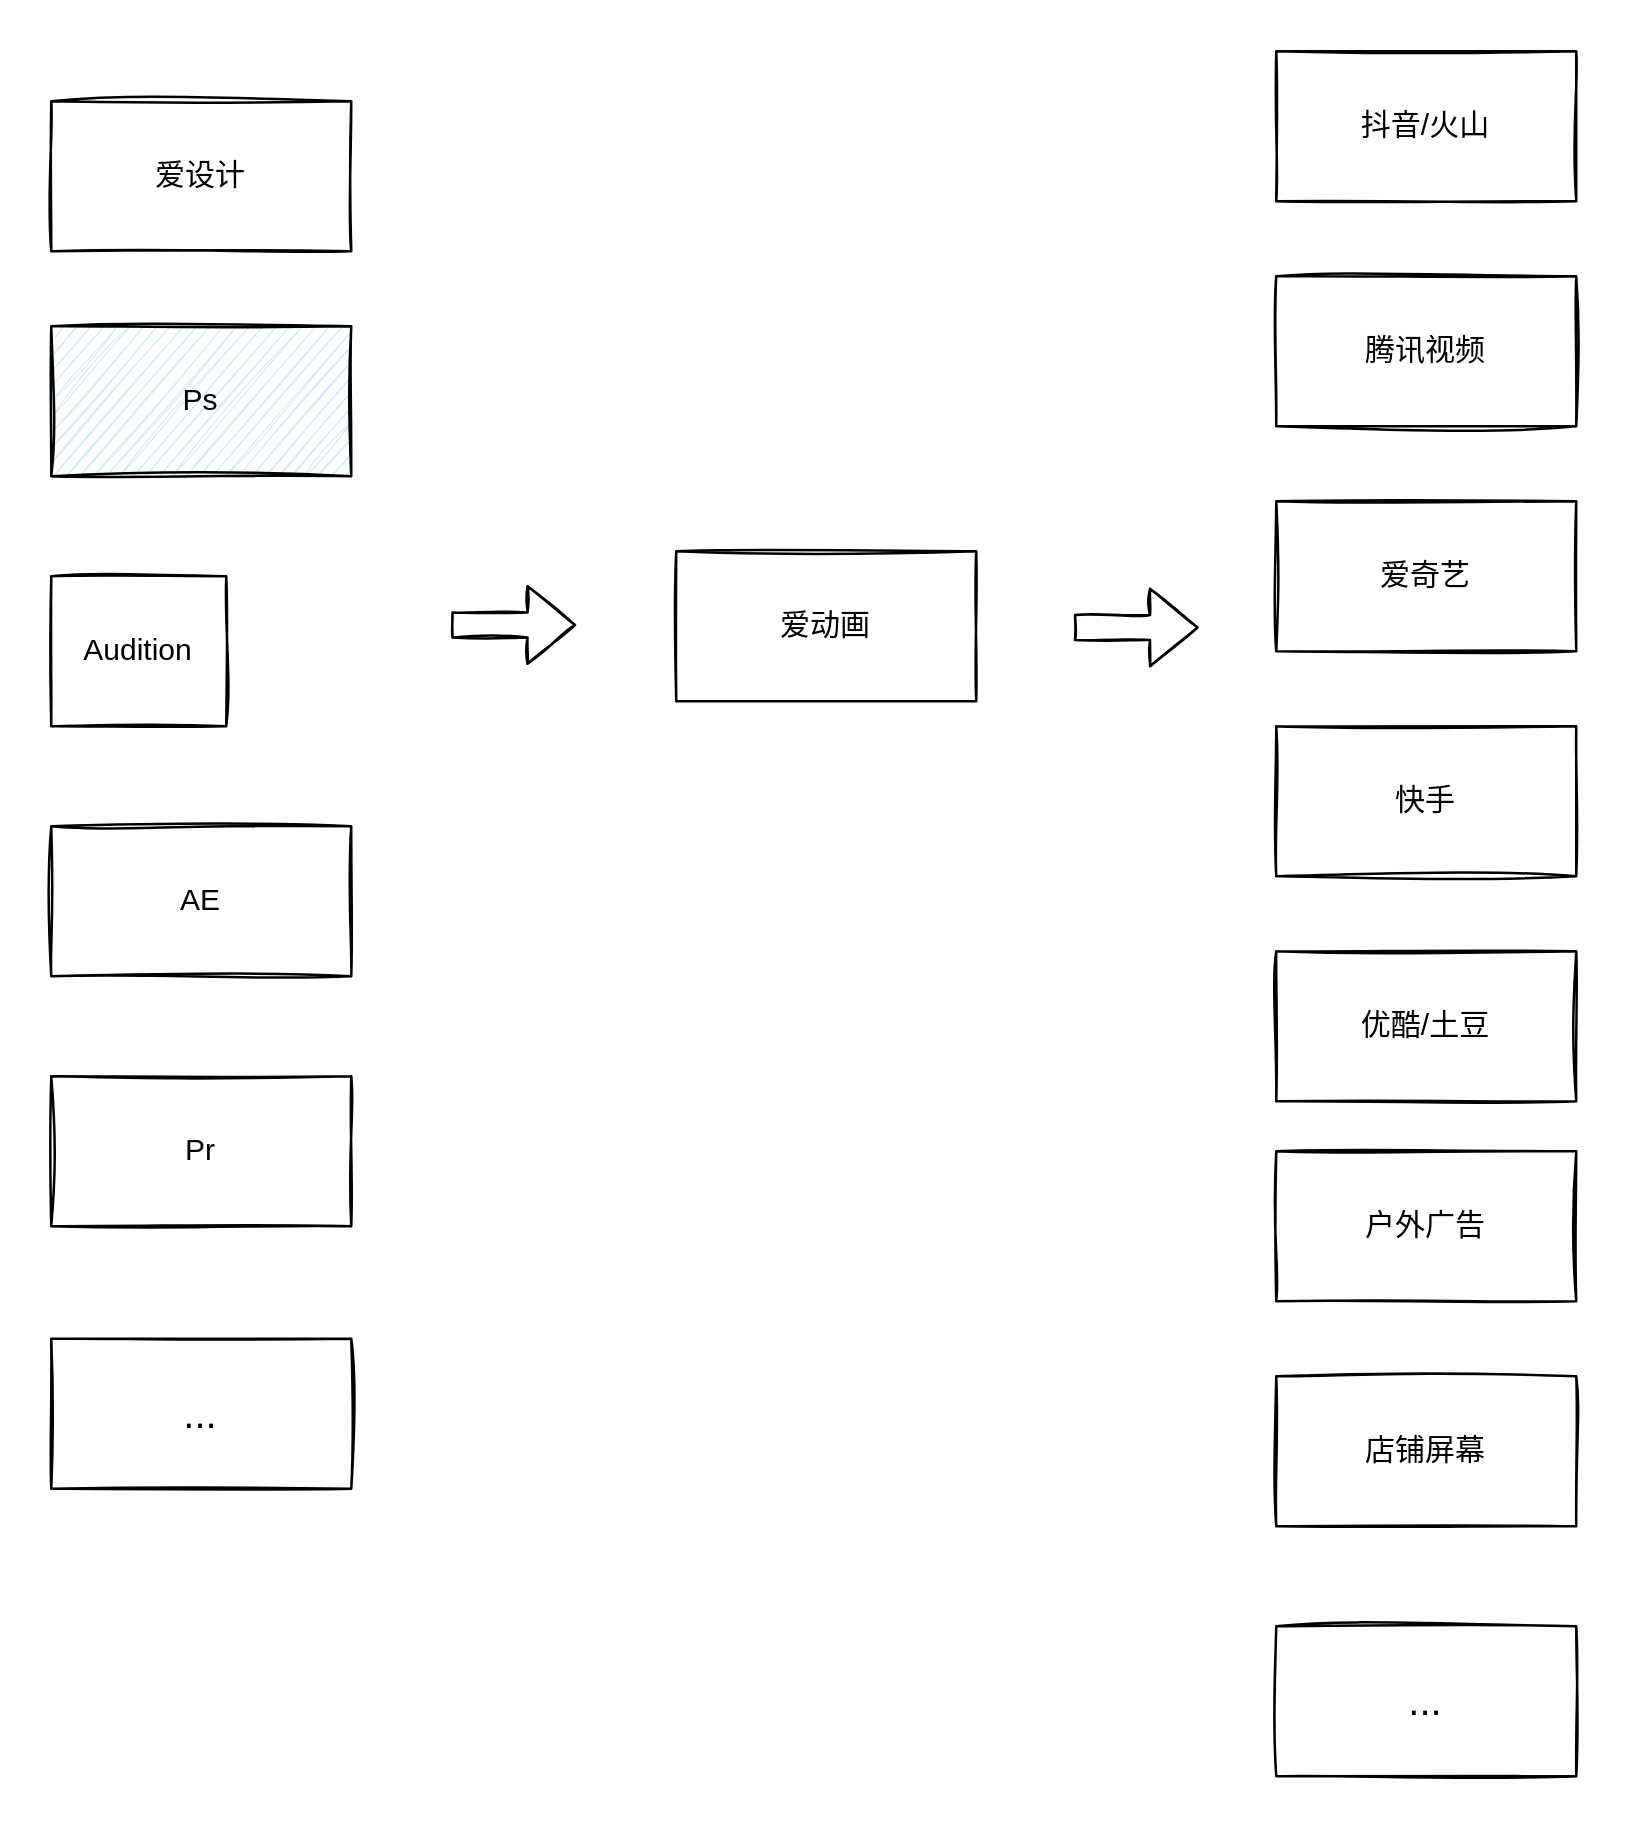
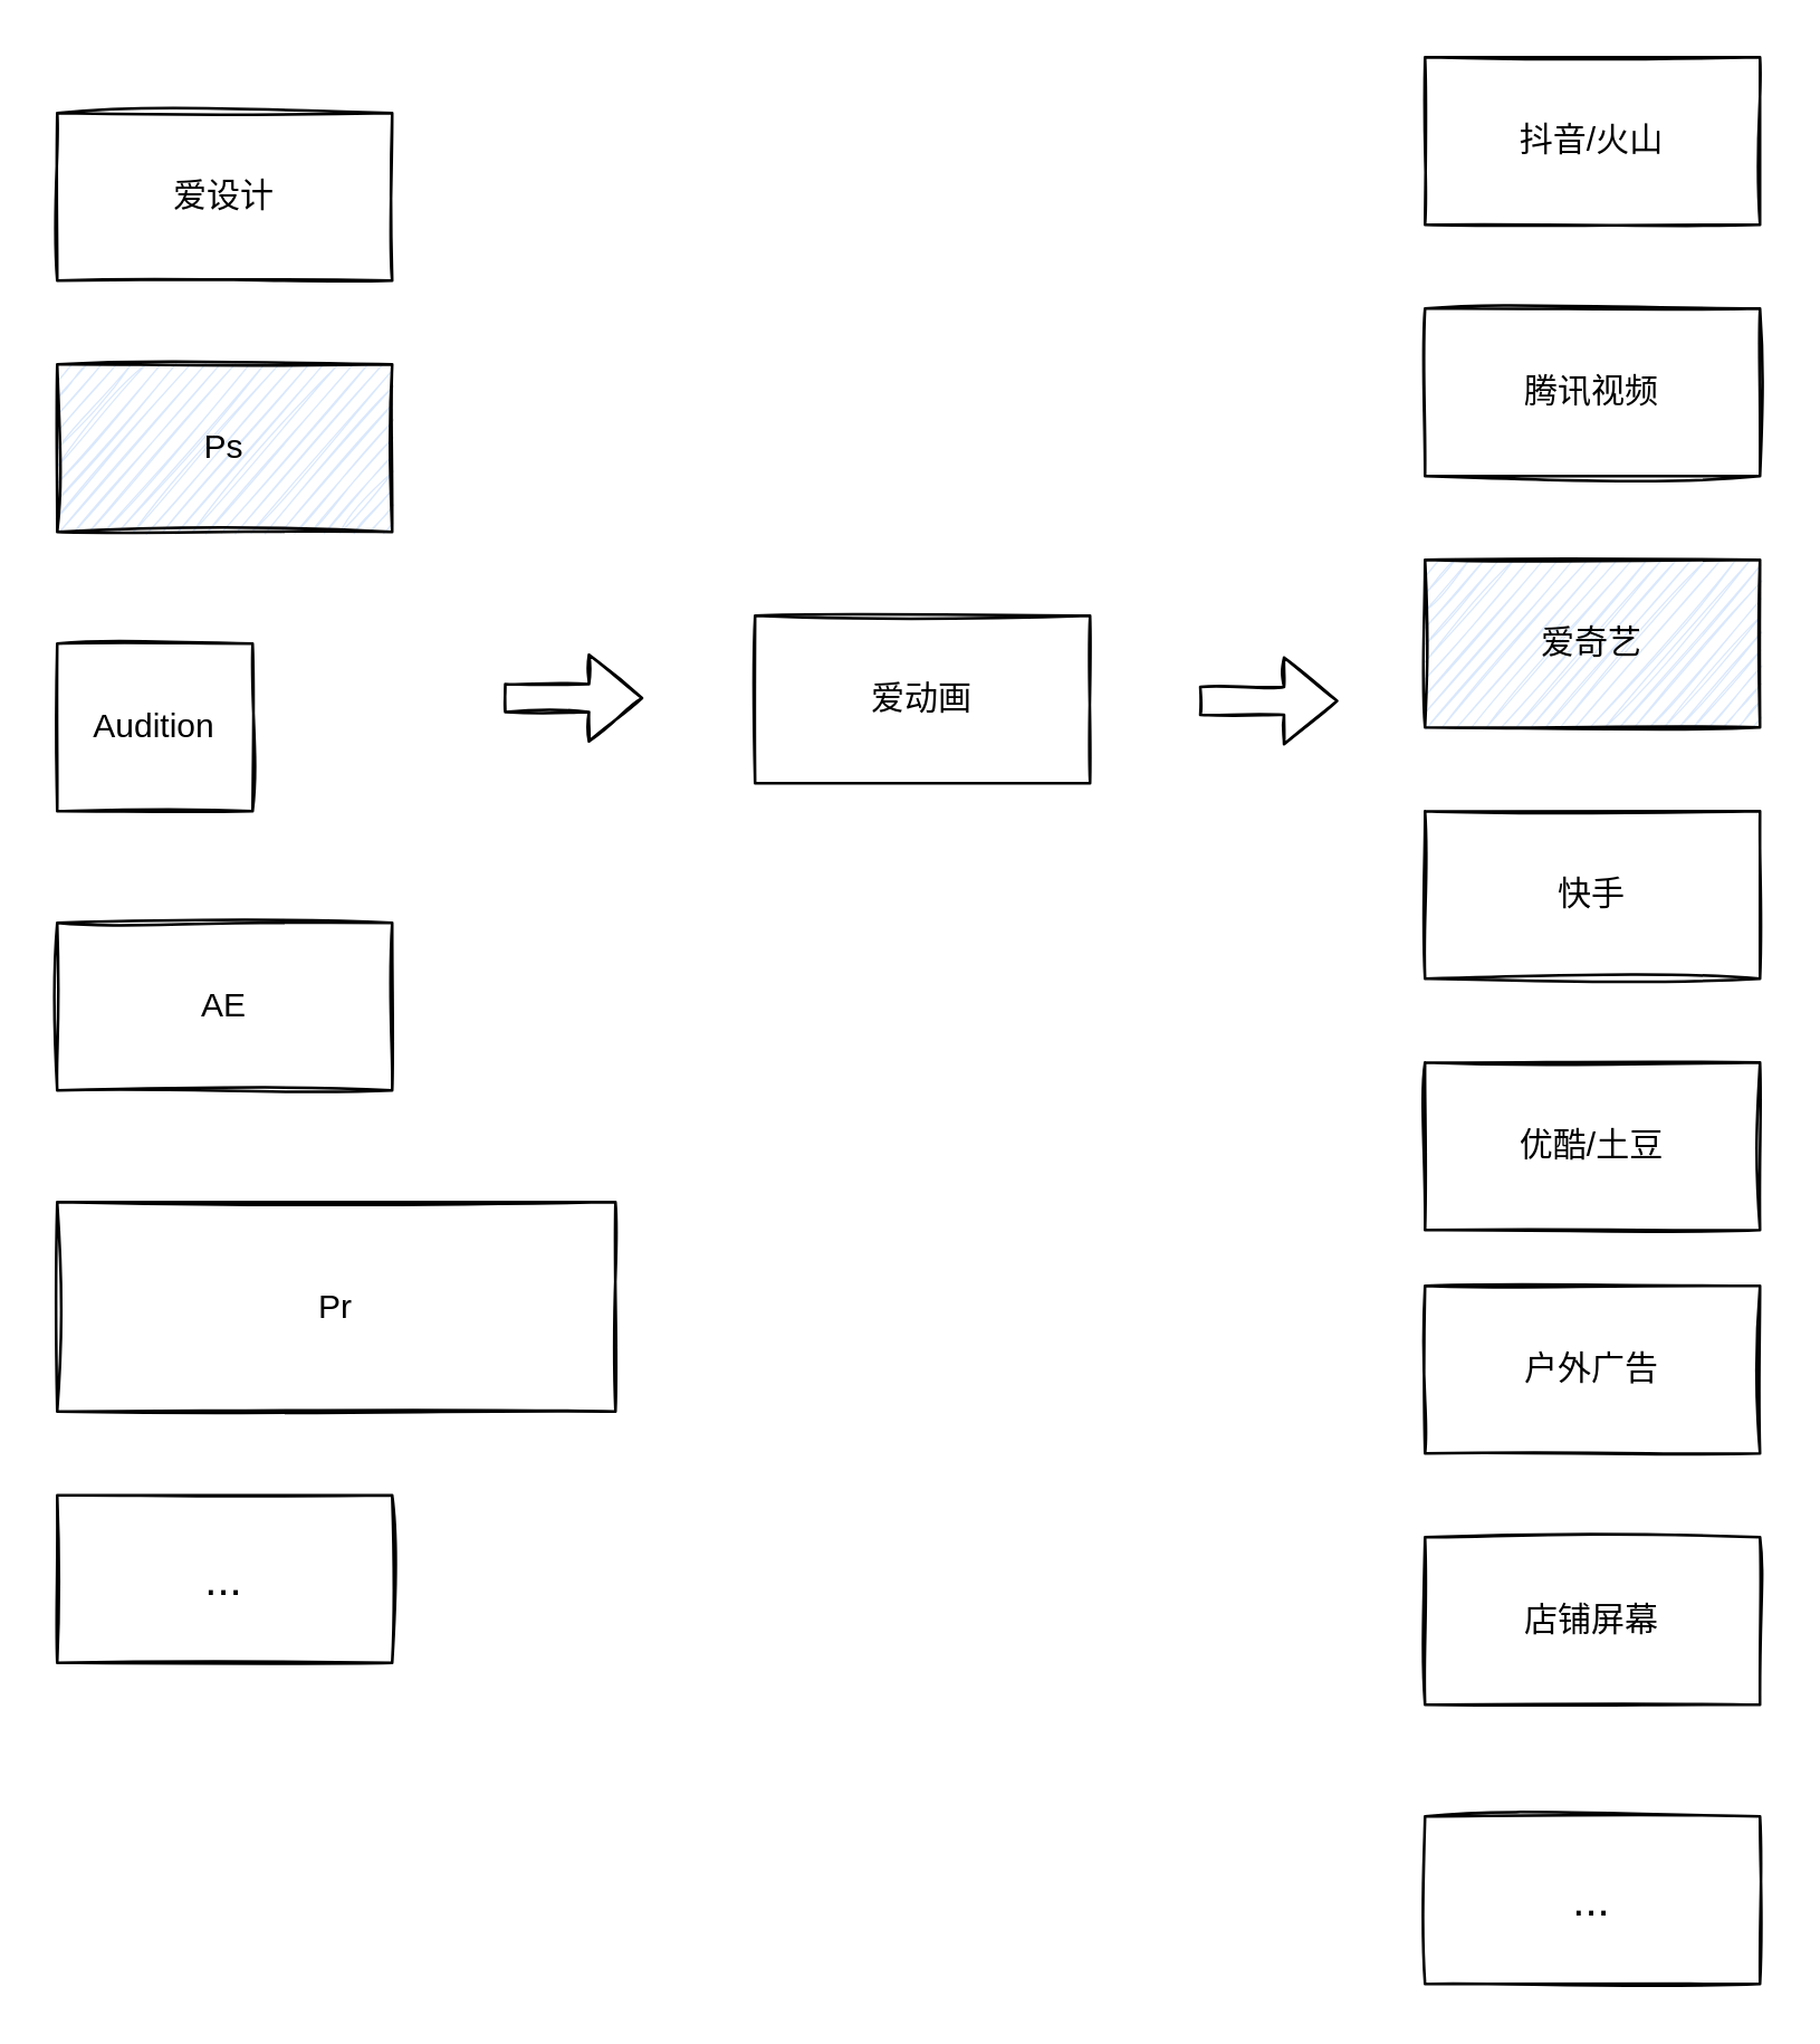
- <mxCell id="10" value="爱奇艺" style="rounded=0;whiteSpace=wrap;html=1;sketch=1;" vertex="1" parent="1"><mxGeometry x="510" y="200" width="120" height="60" as="geometry" /></mxCell>
+ <mxCell id="10" value="爱奇艺" style="rounded=0;whiteSpace=wrap;html=1;sketch=1;fillColor=#dae8fc;" vertex="1" parent="1"><mxGeometry x="510" y="200" width="120" height="60" as="geometry" /></mxCell>
- <mxCell id="16" value="Pr" style="rounded=0;whiteSpace=wrap;html=1;sketch=1;" vertex="1" parent="1"><mxGeometry x="20" y="430" width="120" height="60" as="geometry" /></mxCell>
+ <mxCell id="16" value="Pr" style="rounded=0;whiteSpace=wrap;html=1;sketch=1;" vertex="1" parent="1"><mxGeometry x="20" y="430" width="200" height="75" as="geometry" /></mxCell>
